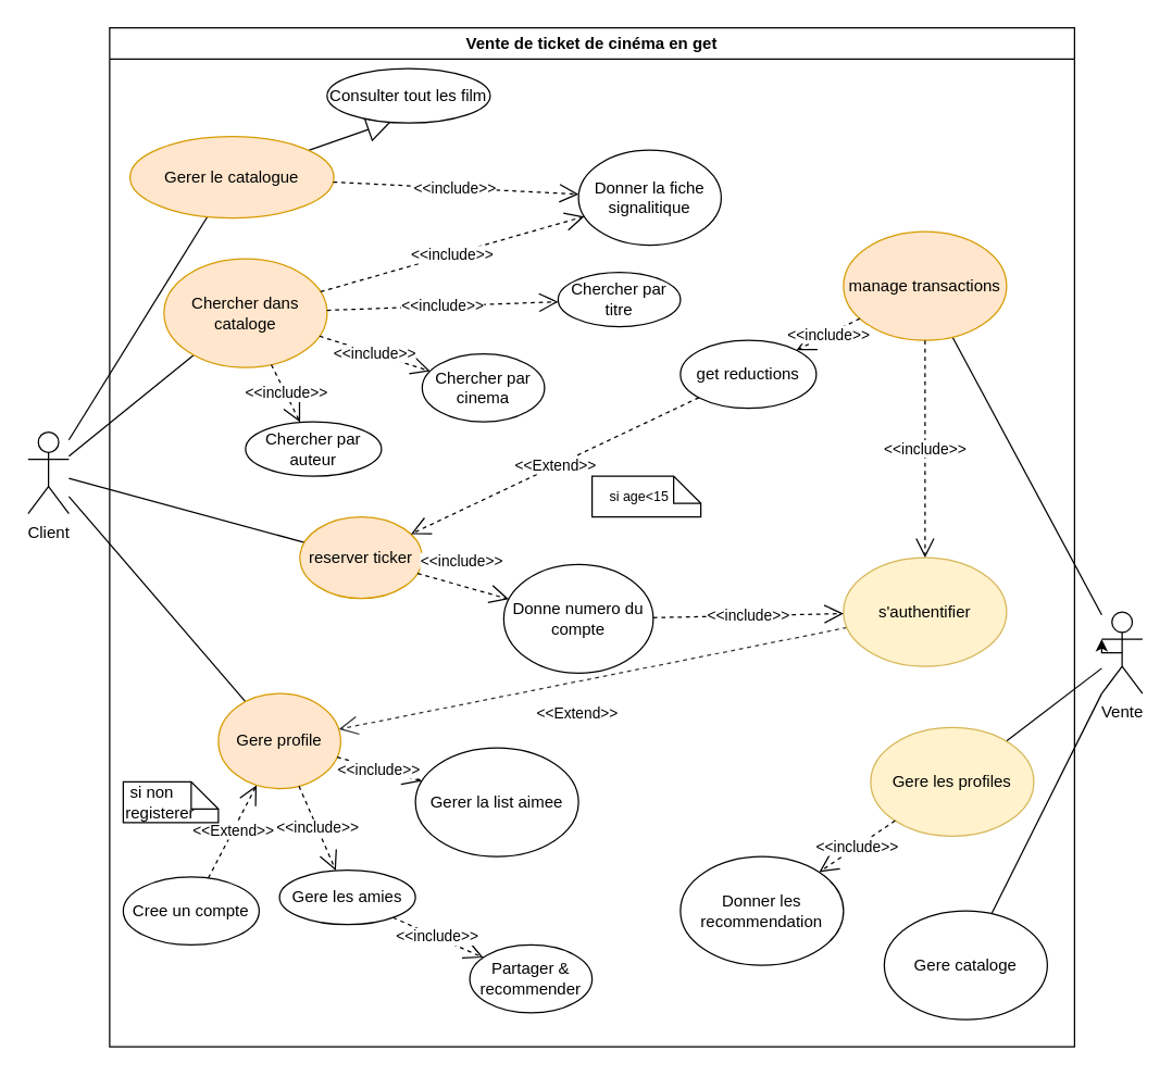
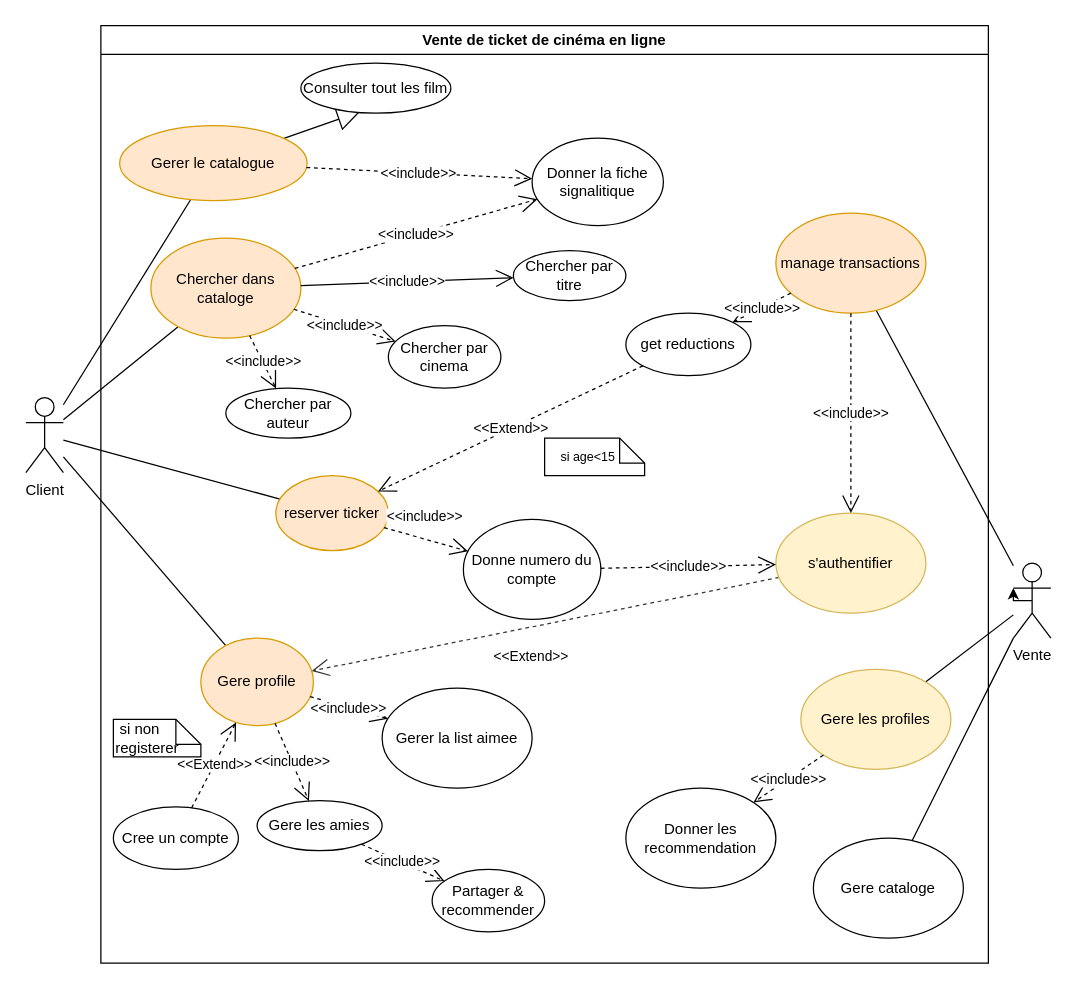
- <mxCell id="12" value="Vente de ticket de cinéma en get" style="swimlane;whiteSpace=wrap;html=1;" parent="1" vertex="1"><mxGeometry x="80" y="20" width="710" height="750" as="geometry" /></mxCell>
+ <mxCell id="12" value="Vente de ticket de cinéma en ligne" style="swimlane;whiteSpace=wrap;html=1;" parent="1" vertex="1"><mxGeometry x="80" y="20" width="710" height="750" as="geometry" /></mxCell>
- <mxCell id="32" value="&amp;lt;&amp;lt;include&amp;gt;&amp;gt;" style="endArrow=open;endSize=12;dashed=1;html=1;rounded=0;" parent="12" source="21" target="19" edge="1"><mxGeometry width="160" relative="1" as="geometry"><mxPoint x="170" y="240" as="sourcePoint" /><mxPoint x="330" y="240" as="targetPoint" /></mxGeometry></mxCell>
+ <mxCell id="32" value="&amp;lt;&amp;lt;include&amp;gt;&amp;gt;" style="endArrow=open;endSize=12;dashed=0;html=1;rounded=0;" parent="12" source="21" target="19" edge="1"><mxGeometry width="160" relative="1" as="geometry"><mxPoint x="170" y="240" as="sourcePoint" /><mxPoint x="330" y="240" as="targetPoint" /></mxGeometry></mxCell>
